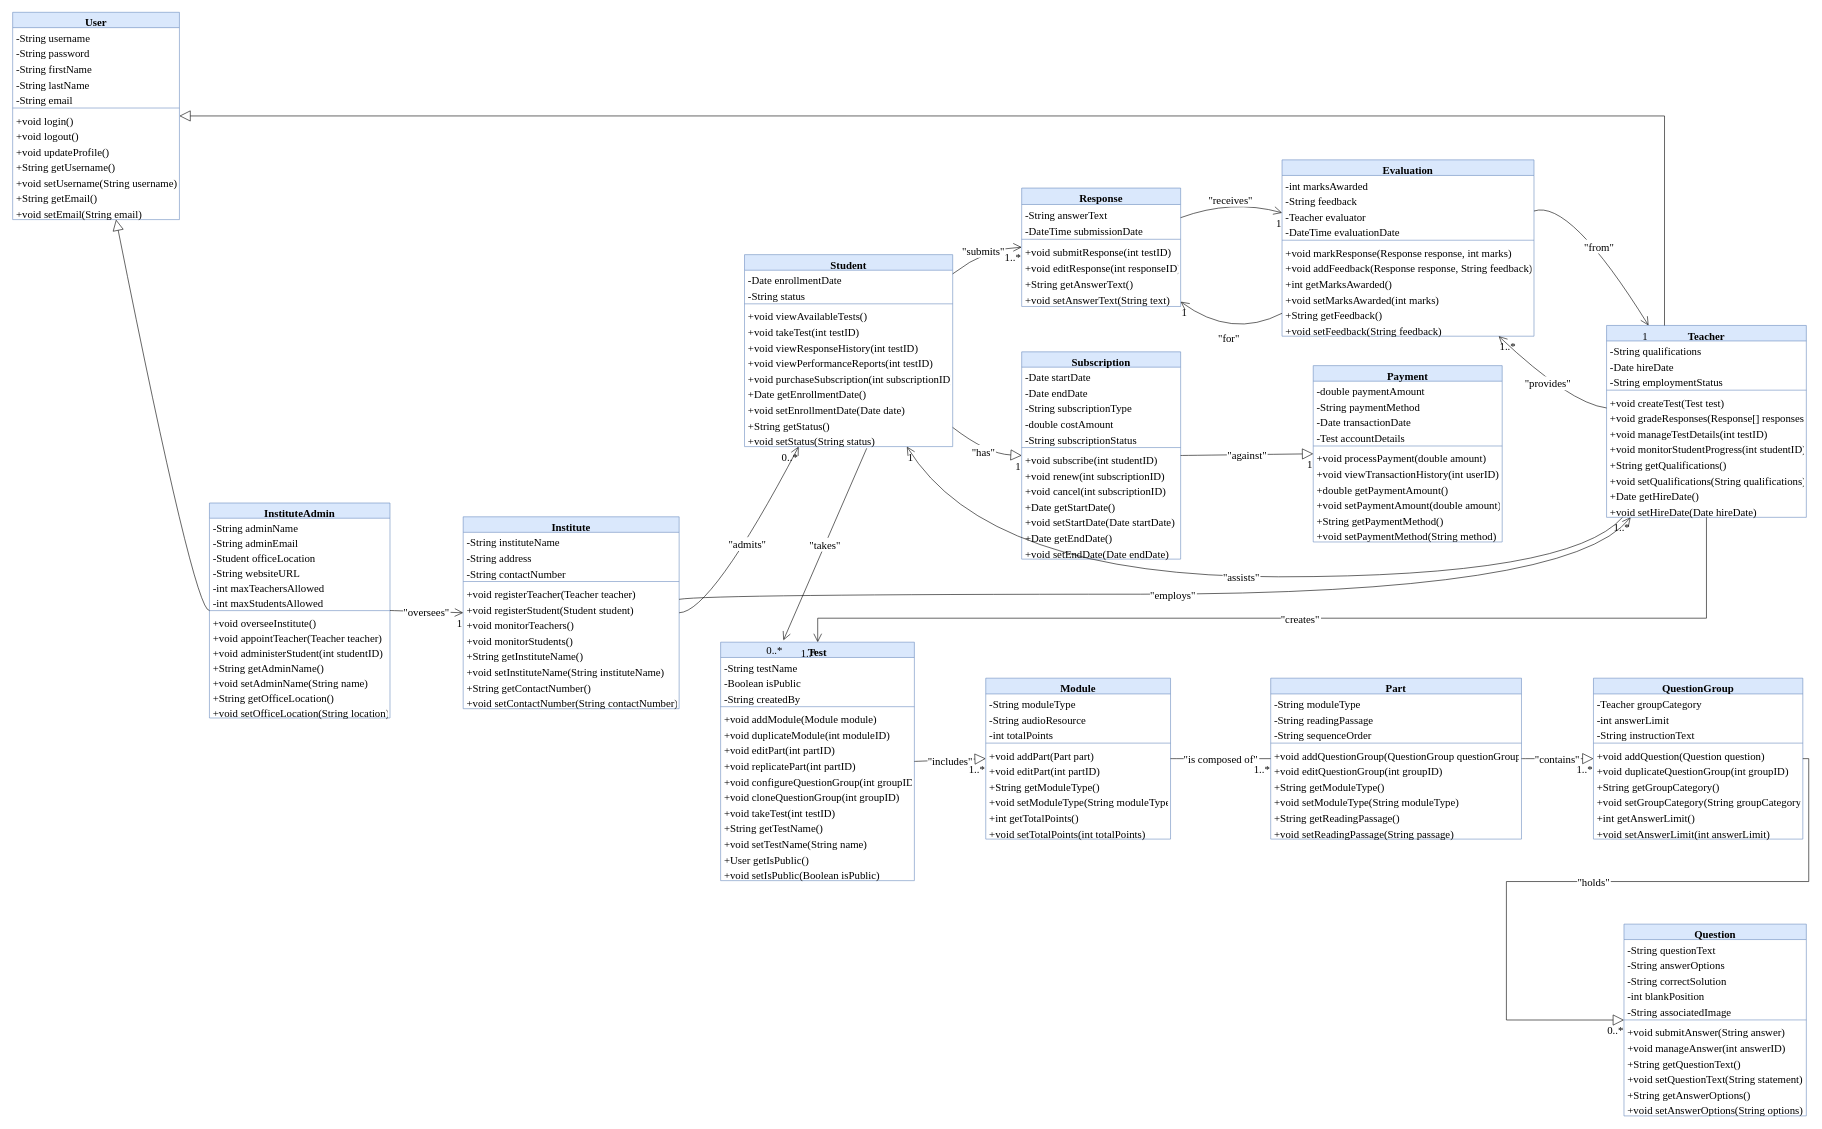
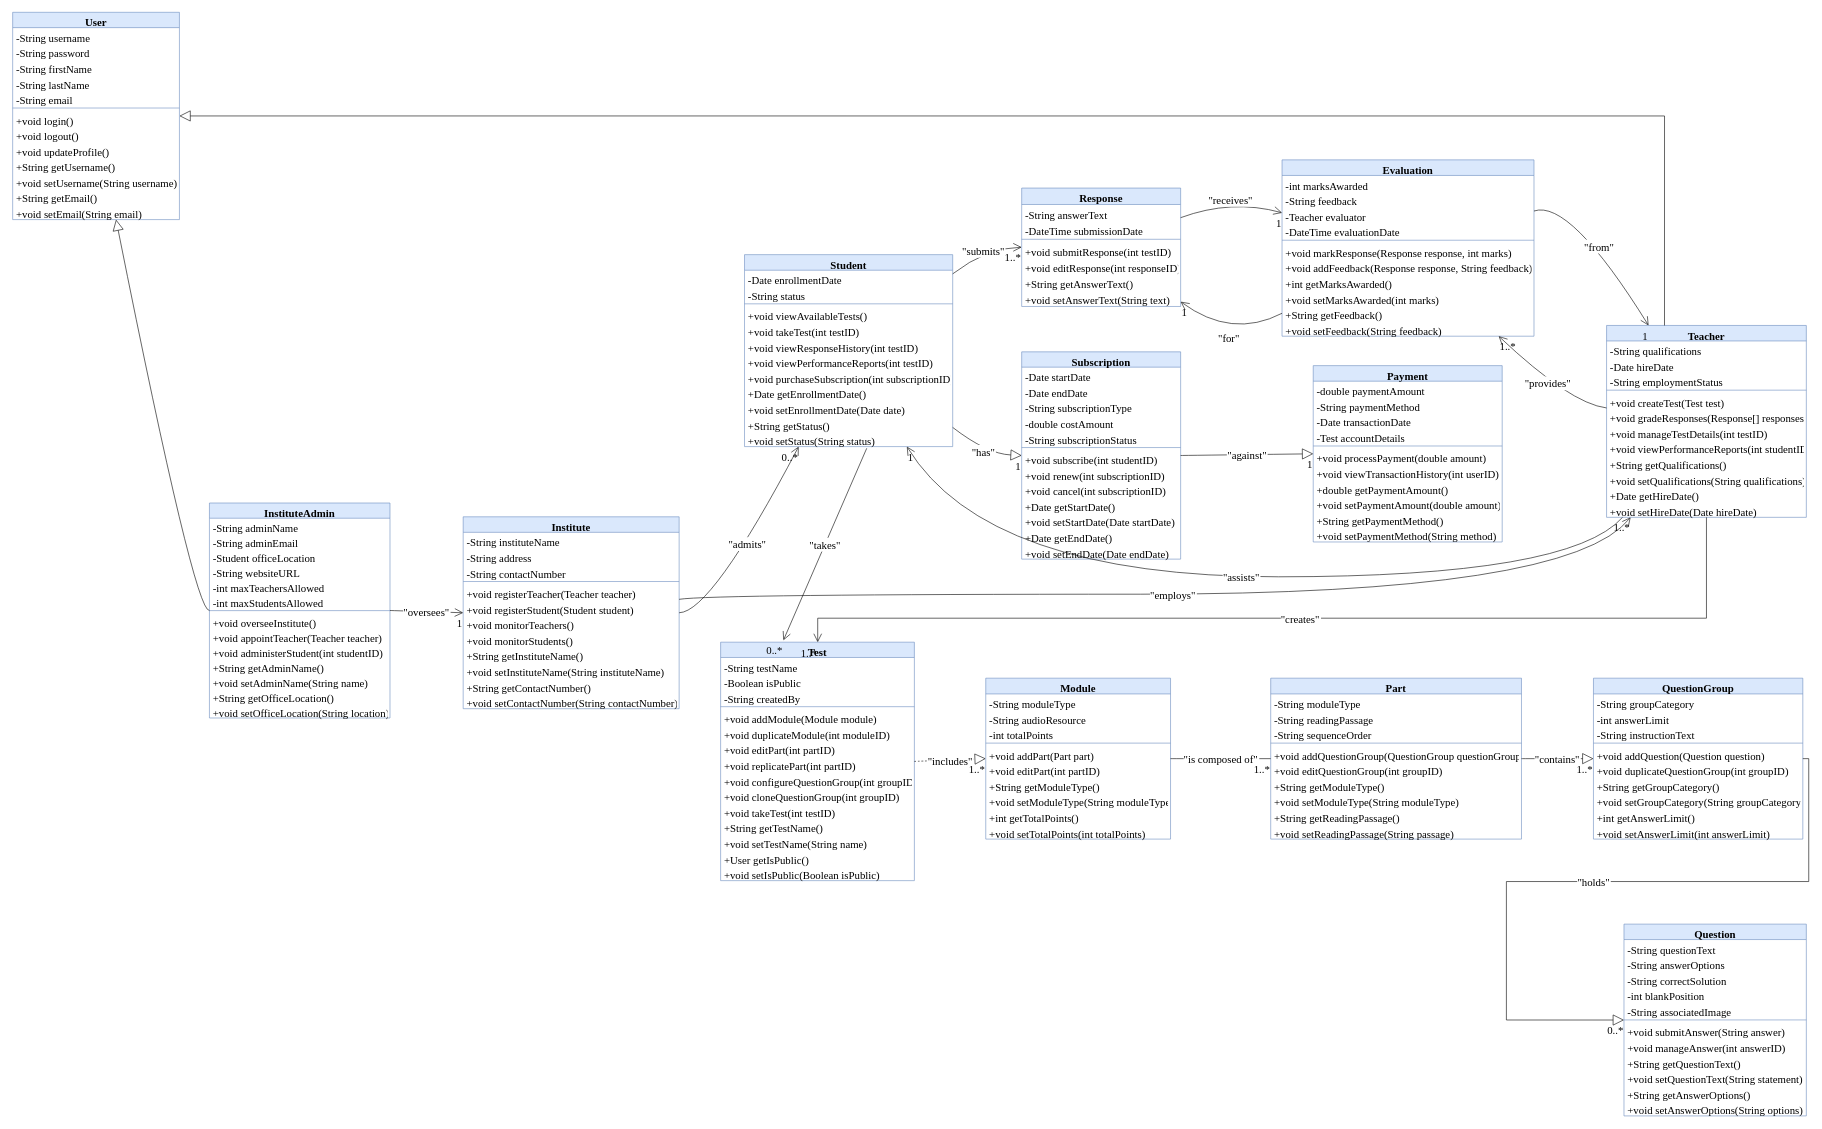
- <mxCell id="37" value="+void monitorStudentProgress(int studentID)" style="text;strokeColor=none;fillColor=none;align=left;verticalAlign=top;spacingLeft=4;spacingRight=4;overflow=hidden;rotatable=0;points=[[0,0.5],[1,0.5]];portConstraint=eastwest;fontFamily=Ubuntu Mono;fontSource=https%3A%2F%2Ffonts.googleapis.com%2Fcss%3Ffamily%3DUbuntu%2BMono;fontSize=18;" parent="29" vertex="1"><mxGeometry y="189.88" width="333" height="26" as="geometry" /></mxCell>
+ <mxCell id="37" value="+void viewPerformanceReports(int studentID)" style="text;strokeColor=none;fillColor=none;align=left;verticalAlign=top;spacingLeft=4;spacingRight=4;overflow=hidden;rotatable=0;points=[[0,0.5],[1,0.5]];portConstraint=eastwest;fontFamily=Ubuntu Mono;fontSource=https%3A%2F%2Ffonts.googleapis.com%2Fcss%3Ffamily%3DUbuntu%2BMono;fontSize=18;" parent="29" vertex="1"><mxGeometry y="189.88" width="333" height="26" as="geometry" /></mxCell>
- <mxCell id="109" value="-Teacher groupCategory" style="text;strokeColor=none;fillColor=none;align=left;verticalAlign=top;spacingLeft=4;spacingRight=4;overflow=hidden;rotatable=0;points=[[0,0.5],[1,0.5]];portConstraint=eastwest;fontFamily=Ubuntu Mono;fontSource=https%3A%2F%2Ffonts.googleapis.com%2Fcss%3Ffamily%3DUbuntu%2BMono;fontSize=18;" parent="108" vertex="1"><mxGeometry y="26.256" width="349" height="26" as="geometry" /></mxCell>
+ <mxCell id="109" value="-String groupCategory" style="text;strokeColor=none;fillColor=none;align=left;verticalAlign=top;spacingLeft=4;spacingRight=4;overflow=hidden;rotatable=0;points=[[0,0.5],[1,0.5]];portConstraint=eastwest;fontFamily=Ubuntu Mono;fontSource=https%3A%2F%2Ffonts.googleapis.com%2Fcss%3Ffamily%3DUbuntu%2BMono;fontSize=18;" parent="108" vertex="1"><mxGeometry y="26.256" width="349" height="26" as="geometry" /></mxCell>
- <mxCell id="206" value="&quot;includes&quot;" style="curved=1;startArrow=none;endArrow=block;endSize=16;endFill=0;exitX=1;exitY=0.5;entryX=0;entryY=0.5;rounded=0;fontFamily=Ubuntu Mono;fontSource=https%3A%2F%2Ffonts.googleapis.com%2Fcss%3Ffamily%3DUbuntu%2BMono;fontSize=18;" parent="1" source="70" target="86" edge="1"><mxGeometry relative="1" as="geometry"><Array as="points" /></mxGeometry></mxCell>
+ <mxCell id="206" value="&quot;includes&quot;" style="curved=1;startArrow=none;endArrow=block;endSize=16;endFill=0;exitX=1;exitY=0.5;entryX=0;entryY=0.5;rounded=0;fontFamily=Ubuntu Mono;fontSource=https%3A%2F%2Ffonts.googleapis.com%2Fcss%3Ffamily%3DUbuntu%2BMono;fontSize=18;dashed=1;" parent="1" source="70" target="86" edge="1"><mxGeometry relative="1" as="geometry"><Array as="points" /></mxGeometry></mxCell>
